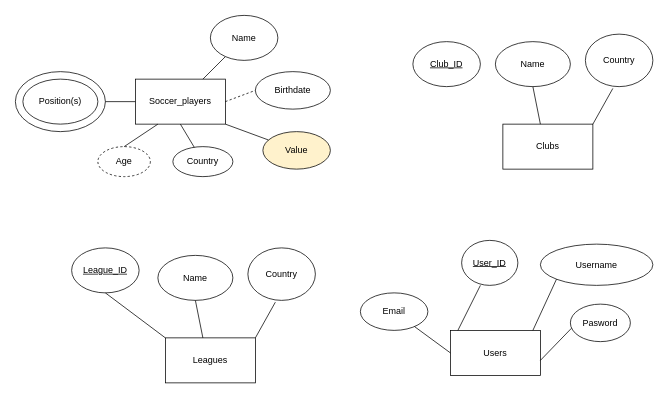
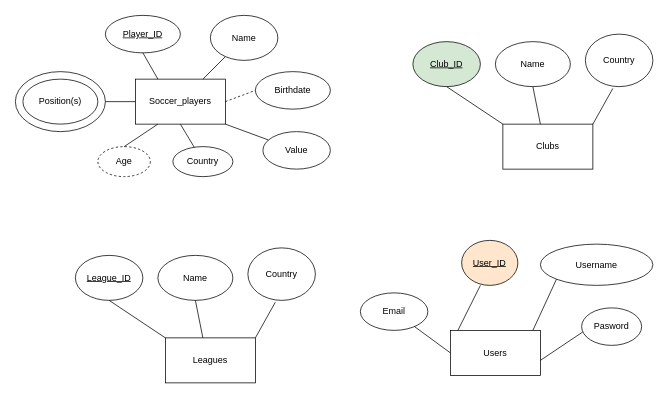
+ <mxCell id="6" value="&lt;u&gt;Player_ID&lt;/u&gt;" style="ellipse;whiteSpace=wrap;html=1;" vertex="1" parent="1"><mxGeometry x="140" y="20" width="100" height="50" as="geometry" /></mxCell>
- <mxCell id="20" value="&lt;u&gt;Club_ID&lt;/u&gt;" style="ellipse;whiteSpace=wrap;html=1;" vertex="1" parent="1"><mxGeometry x="550" y="55" width="90" height="60" as="geometry" /></mxCell>
+ <mxCell id="20" value="&lt;u&gt;Club_ID&lt;/u&gt;" style="ellipse;whiteSpace=wrap;html=1;fillColor=#d5e8d4;" vertex="1" parent="1"><mxGeometry x="550" y="55" width="90" height="60" as="geometry" /></mxCell>
+ <mxCell id="16" value="" style="endArrow=none;html=1;rounded=0;exitX=0.25;exitY=0;exitDx=0;exitDy=0;entryX=0.5;entryY=1;entryDx=0;entryDy=0;" edge="1" parent="1" source="3" target="6"><mxGeometry width="50" height="50" relative="1" as="geometry"><mxPoint x="-30" y="75" as="sourcePoint" /><mxPoint x="20" y="25" as="targetPoint" /></mxGeometry></mxCell>
+ <mxCell id="23" value="" style="endArrow=none;html=1;rounded=0;exitX=0;exitY=0;exitDx=0;exitDy=0;entryX=0.5;entryY=1;entryDx=0;entryDy=0;" edge="1" parent="1" source="4" target="20"><mxGeometry width="50" height="50" relative="1" as="geometry"><mxPoint x="570" y="155" as="sourcePoint" /><mxPoint x="620" y="105" as="targetPoint" /></mxGeometry></mxCell>
- <mxCell id="9" value="Value" style="ellipse;whiteSpace=wrap;html=1;fillColor=#fff2cc;" vertex="1" parent="1"><mxGeometry x="350" y="175" width="90" height="50" as="geometry" /></mxCell>
+ <mxCell id="9" value="Value" style="ellipse;whiteSpace=wrap;html=1;" vertex="1" parent="1"><mxGeometry x="350" y="175" width="90" height="50" as="geometry" /></mxCell>
- <mxCell id="33" value="&lt;u&gt;User_ID&lt;/u&gt;" style="ellipse;whiteSpace=wrap;html=1;" vertex="1" parent="1"><mxGeometry x="615" y="320" width="75" height="60" as="geometry" /></mxCell>
+ <mxCell id="33" value="&lt;u&gt;User_ID&lt;/u&gt;" style="ellipse;whiteSpace=wrap;html=1;fillColor=#ffe6cc;" vertex="1" parent="1"><mxGeometry x="615" y="320" width="75" height="60" as="geometry" /></mxCell>
- <mxCell id="27" value="&lt;u&gt;League_ID&lt;/u&gt;" style="ellipse;whiteSpace=wrap;html=1;" vertex="1" parent="1"><mxGeometry x="95" y="330" width="90" height="60" as="geometry" /></mxCell>
+ <mxCell id="27" value="&lt;u&gt;League_ID&lt;/u&gt;" style="ellipse;whiteSpace=wrap;html=1;" vertex="1" parent="1"><mxGeometry x="100" y="340" width="90" height="60" as="geometry" /></mxCell>
- <mxCell id="35" value="Pasword" style="ellipse;whiteSpace=wrap;html=1;" vertex="1" parent="1"><mxGeometry x="760" y="405" width="80" height="50" as="geometry" /></mxCell>
+ <mxCell id="35" value="Pasword" style="ellipse;whiteSpace=wrap;html=1;" vertex="1" parent="1"><mxGeometry x="775" y="410" width="80" height="50" as="geometry" /></mxCell>
